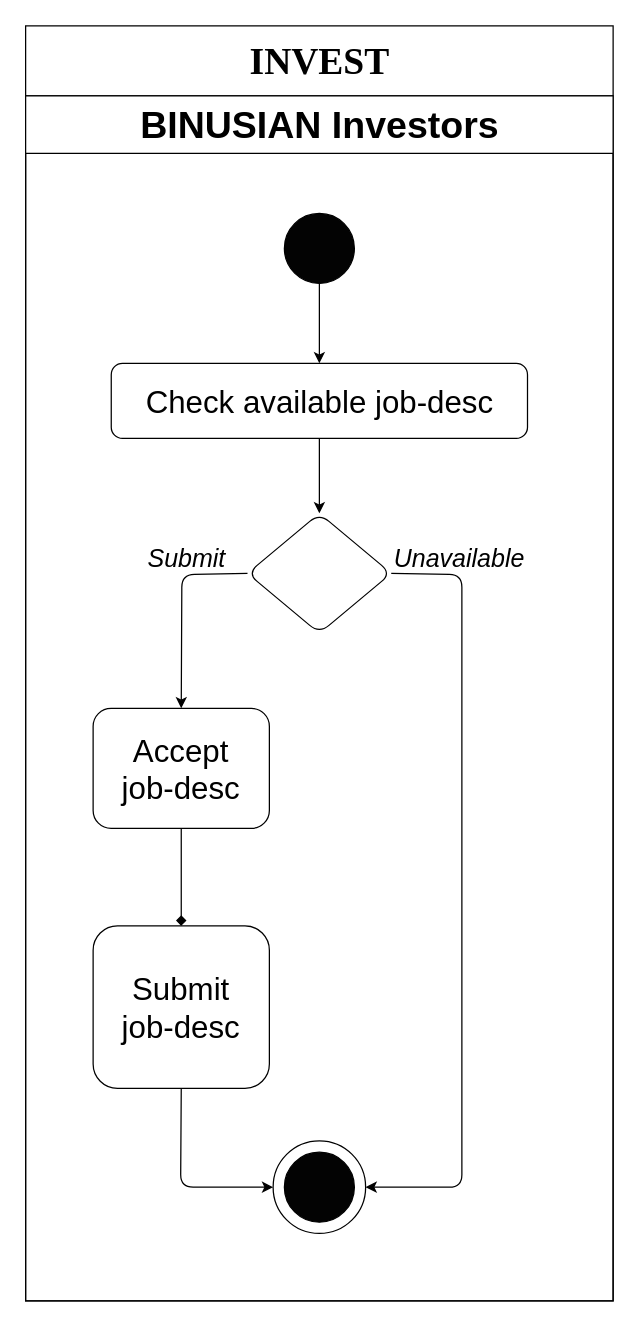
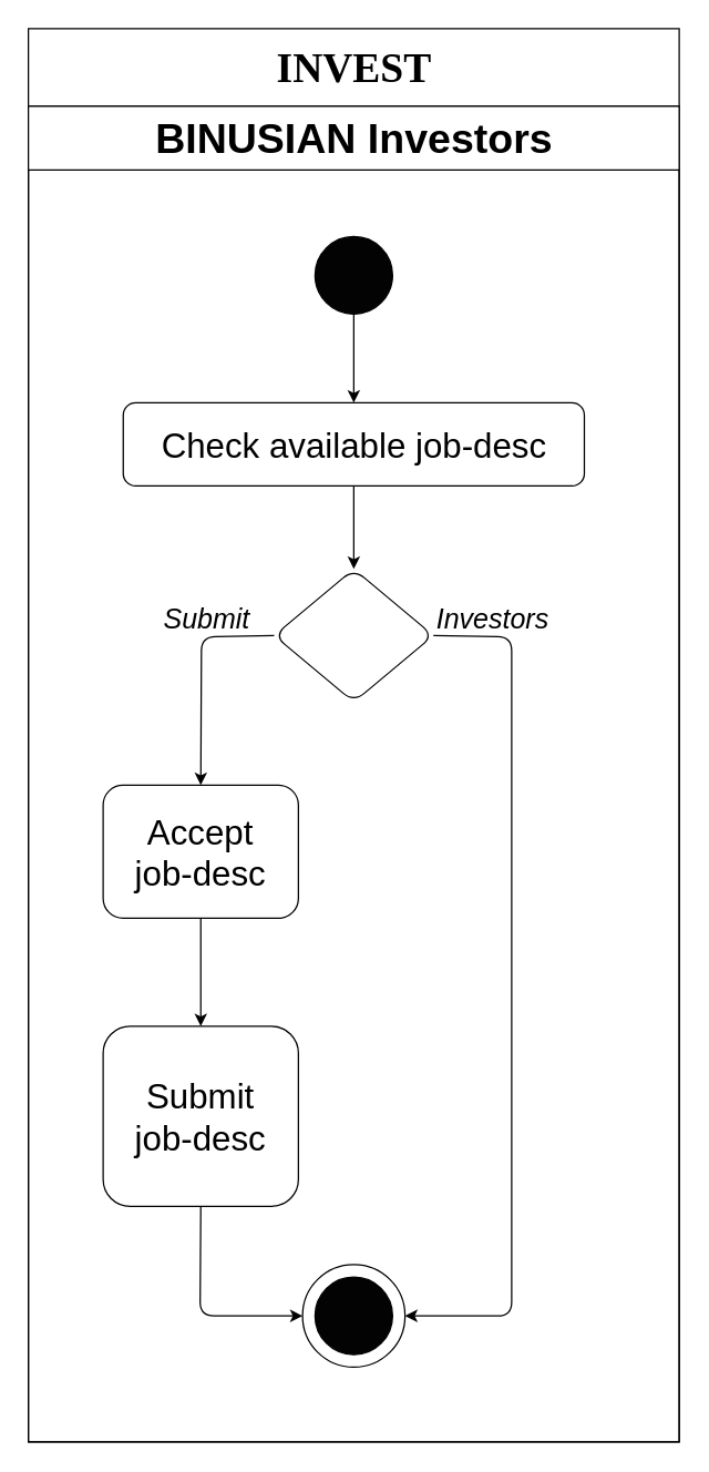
- <mxCell id="21" value="&lt;i&gt;&lt;font style=&quot;font-size: 20px&quot;&gt;Unavailable&lt;/font&gt;&lt;/i&gt;" style="text;html=1;resizable=0;points=[];autosize=1;align=left;verticalAlign=top;spacingTop=-4;" vertex="1" parent="8"><mxGeometry x="292.5" y="355" width="120" height="20" as="geometry" /></mxCell>
+ <mxCell id="21" value="&lt;i&gt;&lt;font style=&quot;font-size: 20px&quot;&gt;Investors&lt;/font&gt;&lt;/i&gt;" style="text;html=1;resizable=0;points=[];autosize=1;align=left;verticalAlign=top;spacingTop=-4;" vertex="1" parent="8"><mxGeometry x="292.5" y="355" width="120" height="20" as="geometry" /></mxCell>
- <mxCell id="18" value="" style="endArrow=diamond;html=1;exitX=0.5;exitY=1;exitDx=0;exitDy=0;entryX=0.5;entryY=0;entryDx=0;entryDy=0;" edge="1" parent="8" source="11" target="17"><mxGeometry width="50" height="50" relative="1" as="geometry"><mxPoint x="289" y="624" as="sourcePoint" /><mxPoint x="339" y="574" as="targetPoint" /></mxGeometry></mxCell>
+ <mxCell id="18" value="" style="endArrow=classic;html=1;exitX=0.5;exitY=1;exitDx=0;exitDy=0;entryX=0.5;entryY=0;entryDx=0;entryDy=0;" edge="1" parent="8" source="11" target="17"><mxGeometry width="50" height="50" relative="1" as="geometry"><mxPoint x="289" y="624" as="sourcePoint" /><mxPoint x="339" y="574" as="targetPoint" /></mxGeometry></mxCell>
